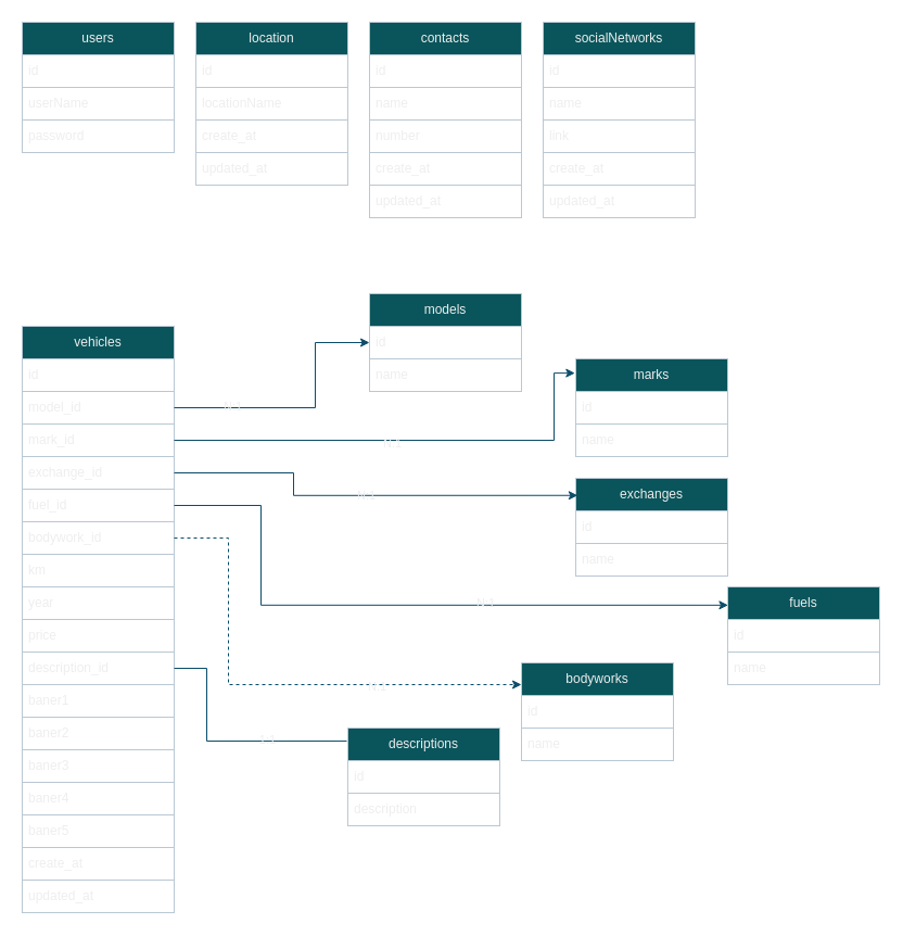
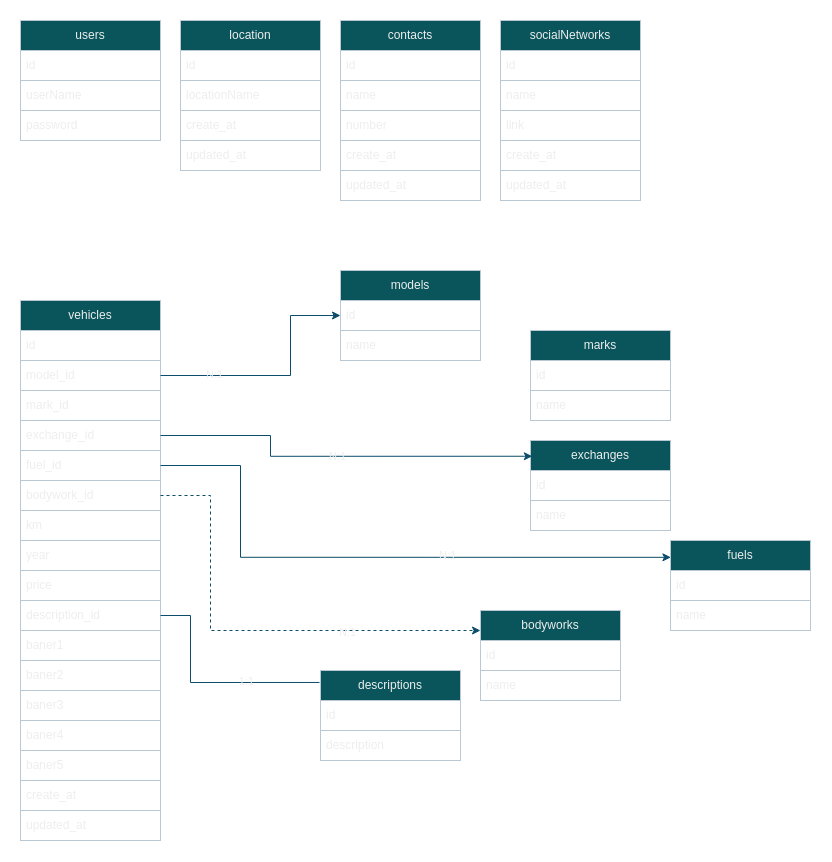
- <mxCell id="67" style="edgeStyle=orthogonalEdgeStyle;rounded=0;orthogonalLoop=1;jettySize=auto;html=1;entryX=-0.005;entryY=0.146;entryDx=0;entryDy=0;entryPerimeter=0;strokeColor=#0B4D6A;fontColor=default;labelBackgroundColor=none;" parent="1" source="26" target="46" edge="1"><mxGeometry relative="1" as="geometry"><Array as="points"><mxPoint x="510" y="405" /><mxPoint x="510" y="343" /></Array></mxGeometry></mxCell>
- <mxCell id="68" value="N:1" style="edgeLabel;html=1;align=center;verticalAlign=middle;resizable=0;points=[];strokeColor=#BAC8D3;fontColor=#EEEEEE;fillColor=#09555B;labelBackgroundColor=none;" parent="67" vertex="1" connectable="0"><mxGeometry x="-0.074" y="-2" relative="1" as="geometry"><mxPoint as="offset" /></mxGeometry></mxCell>
